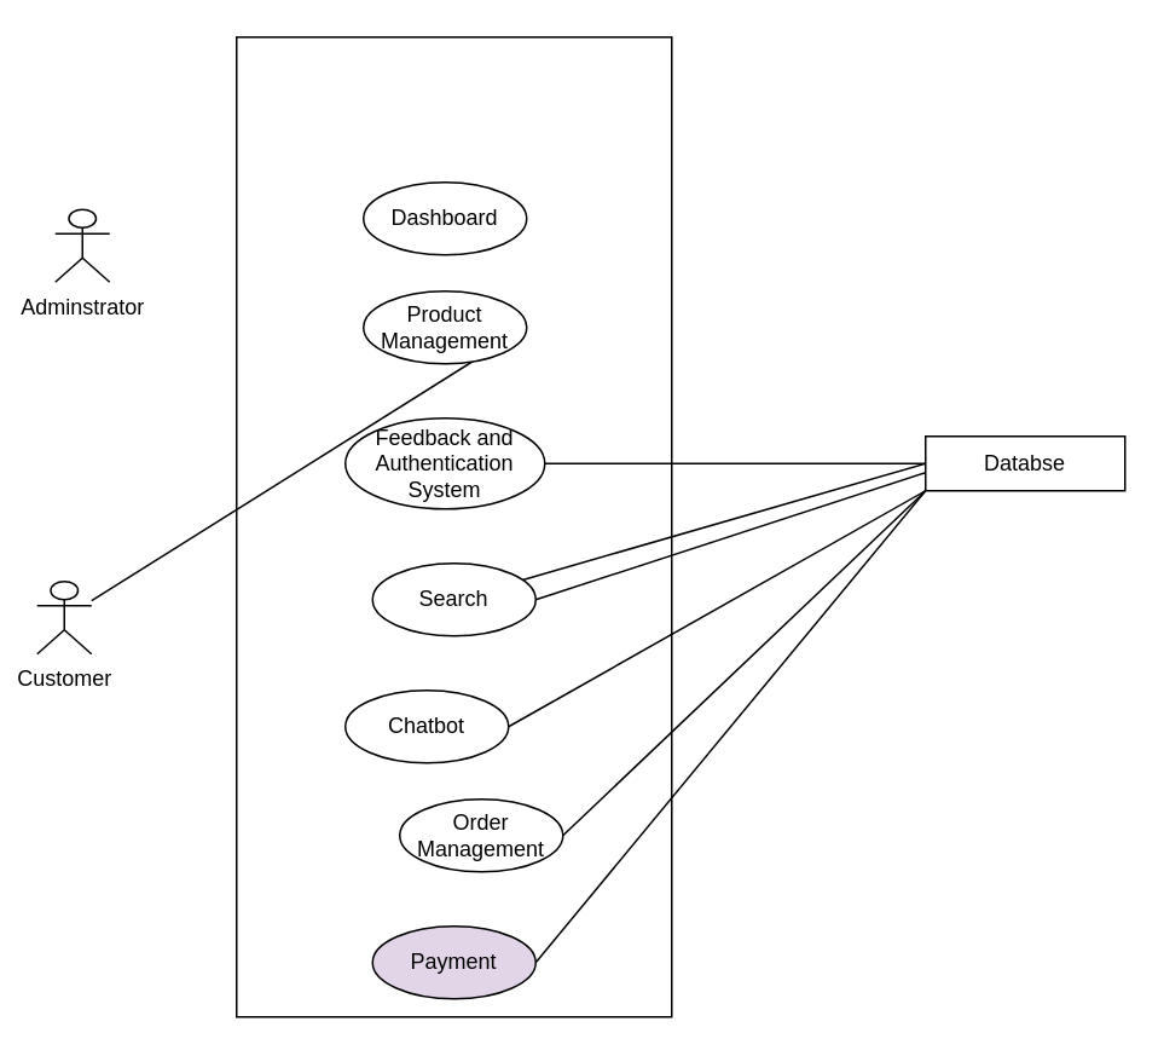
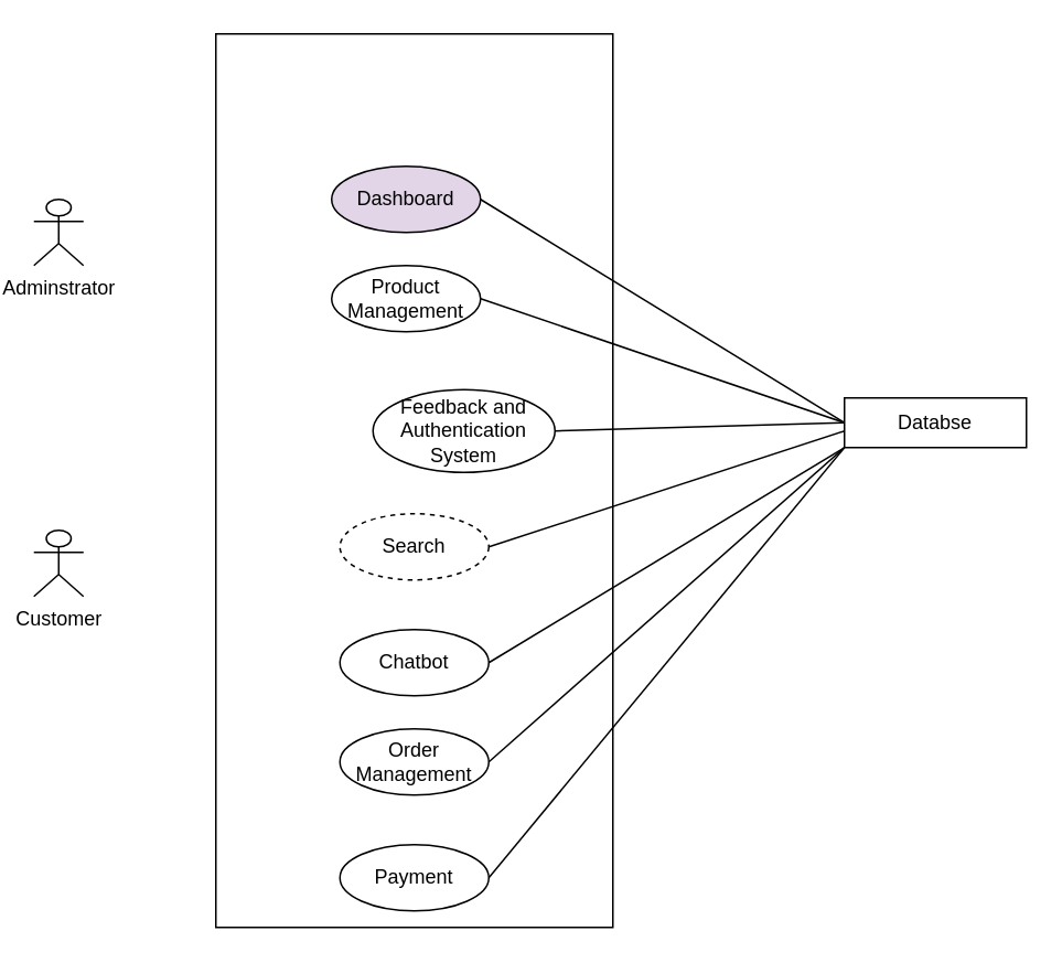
- <mxCell id="3" value="Dashboard" style="ellipse;whiteSpace=wrap;html=1;" vertex="1" parent="1"><mxGeometry x="200" y="100" width="90" height="40" as="geometry" /></mxCell>
+ <mxCell id="3" value="Dashboard" style="ellipse;whiteSpace=wrap;html=1;fillColor=#e1d5e7;" vertex="1" parent="1"><mxGeometry x="200" y="100" width="90" height="40" as="geometry" /></mxCell>
- <mxCell id="16" value="Adminstrator" style="shape=umlActor;verticalLabelPosition=bottom;verticalAlign=top;html=1;outlineConnect=0;rounded=0;glass=0;sketch=0;aspect=fixed;shadow=0;" vertex="1" parent="1"><mxGeometry x="30" y="115" width="30" height="40" as="geometry" /></mxCell>
+ <mxCell id="16" value="Adminstrator" style="shape=umlActor;verticalLabelPosition=bottom;verticalAlign=top;html=1;outlineConnect=0;rounded=0;glass=0;sketch=0;aspect=fixed;shadow=0;" vertex="1" parent="1"><mxGeometry x="20" y="120" width="30" height="40" as="geometry" /></mxCell>
- <mxCell id="13" value="Feedback and Authentication System" style="ellipse;whiteSpace=wrap;html=1;" vertex="1" parent="1"><mxGeometry x="190" y="230" width="110" height="50" as="geometry" /></mxCell>
+ <mxCell id="13" value="Feedback and Authentication System" style="ellipse;whiteSpace=wrap;html=1;" vertex="1" parent="1"><mxGeometry x="225" y="235" width="110" height="50" as="geometry" /></mxCell>
- <mxCell id="14" style="edgeStyle=none;html=1;exitX=1;exitY=0.5;exitDx=0;exitDy=0;endArrow=none;endFill=0;" edge="1" parent="1" source="15" target="19"><mxGeometry relative="1" as="geometry" /></mxCell>
+ <mxCell id="14" style="edgeStyle=none;html=1;exitX=1;exitY=0.5;exitDx=0;exitDy=0;entryX=0;entryY=0.5;entryDx=0;entryDy=0;endArrow=none;endFill=0;" edge="1" parent="1" source="15" target="18"><mxGeometry relative="1" as="geometry" /></mxCell>
- <mxCell id="17" style="edgeStyle=none;html=1;exitX=0;exitY=0.5;exitDx=0;exitDy=0;endArrow=none;endFill=0;" edge="1" parent="1" source="18" target="11"><mxGeometry relative="1" as="geometry" /></mxCell>
+ <mxCell id="17" style="edgeStyle=none;html=1;exitX=0;exitY=0.5;exitDx=0;exitDy=0;entryX=1;entryY=0.5;entryDx=0;entryDy=0;endArrow=none;endFill=0;" edge="1" parent="1" source="18" target="3"><mxGeometry relative="1" as="geometry" /></mxCell>
- <mxCell id="11" value="Search" style="ellipse;whiteSpace=wrap;html=1;" vertex="1" parent="1"><mxGeometry x="205" y="310" width="90" height="40" as="geometry" /></mxCell>
+ <mxCell id="11" value="Search" style="ellipse;whiteSpace=wrap;html=1;dashed=1;" vertex="1" parent="1"><mxGeometry x="205" y="310" width="90" height="40" as="geometry" /></mxCell>
- <mxCell id="9" value="Chatbot" style="ellipse;whiteSpace=wrap;html=1;" vertex="1" parent="1"><mxGeometry x="190" y="380" width="90" height="40" as="geometry" /></mxCell>
+ <mxCell id="9" value="Chatbot" style="ellipse;whiteSpace=wrap;html=1;" vertex="1" parent="1"><mxGeometry x="205" y="380" width="90" height="40" as="geometry" /></mxCell>
- <mxCell id="7" value="Order Management" style="ellipse;whiteSpace=wrap;html=1;" vertex="1" parent="1"><mxGeometry x="220" y="440" width="90" height="40" as="geometry" /></mxCell>
+ <mxCell id="7" value="Order Management" style="ellipse;whiteSpace=wrap;html=1;" vertex="1" parent="1"><mxGeometry x="205" y="440" width="90" height="40" as="geometry" /></mxCell>
- <mxCell id="5" value="Payment" style="ellipse;whiteSpace=wrap;html=1;fillColor=#e1d5e7;" vertex="1" parent="1"><mxGeometry x="205" y="510" width="90" height="40" as="geometry" /></mxCell>
+ <mxCell id="5" value="Payment" style="ellipse;whiteSpace=wrap;html=1;" vertex="1" parent="1"><mxGeometry x="205" y="510" width="90" height="40" as="geometry" /></mxCell>
